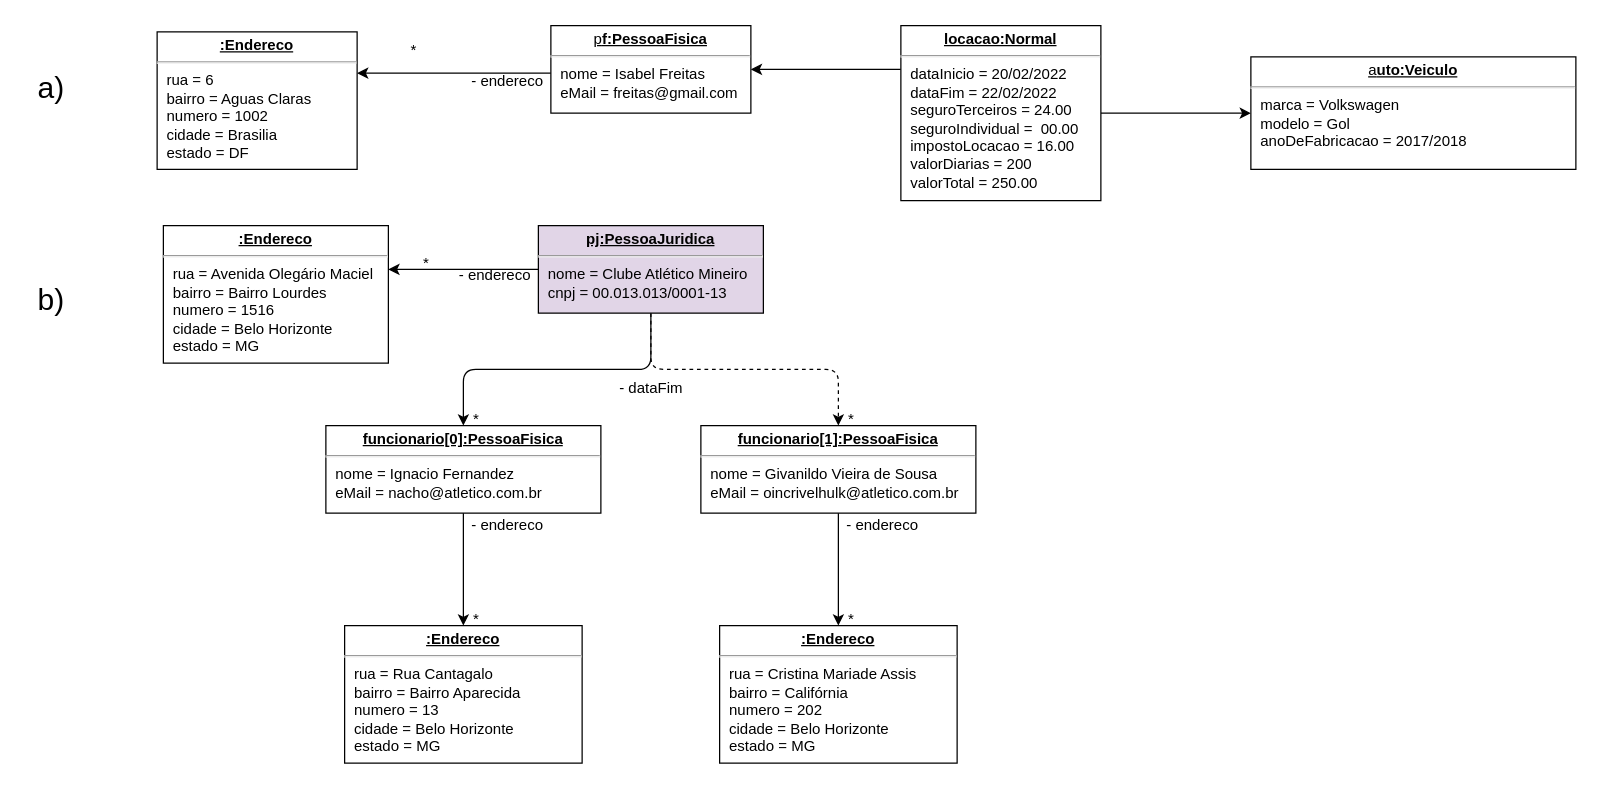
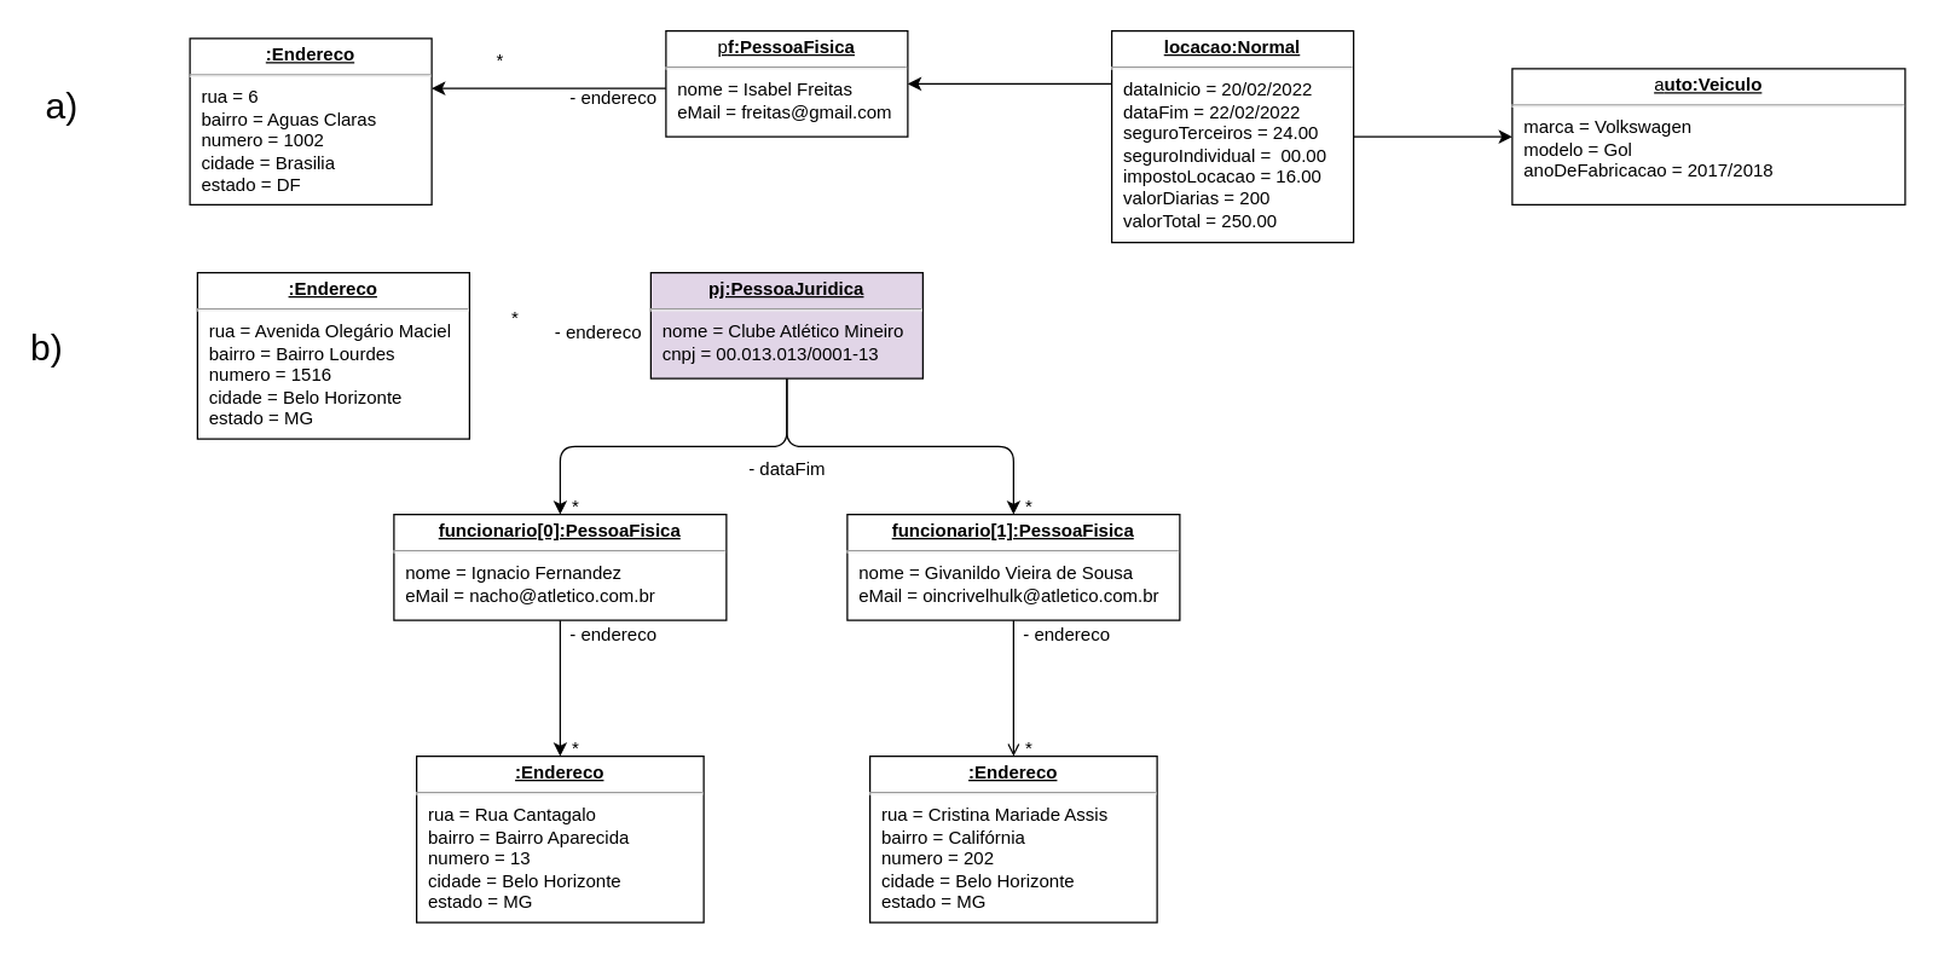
- <mxCell id="6" value="&lt;p style=&quot;margin: 0px ; margin-top: 4px ; text-align: center ; text-decoration: underline&quot;&gt;&lt;b&gt;locacao:Normal&lt;/b&gt;&lt;/p&gt;&lt;hr&gt;&lt;p style=&quot;margin: 0px ; margin-left: 8px&quot;&gt;dataInicio = 20/02/2022 &lt;br&gt;&lt;/p&gt;&lt;p style=&quot;margin: 0px ; margin-left: 8px&quot;&gt;dataFim = 22/02/2022&lt;br&gt;&lt;/p&gt;&lt;p style=&quot;margin: 0px ; margin-left: 8px&quot;&gt;seguroTerceiros = 24.00&lt;/p&gt;&lt;p style=&quot;margin: 0px ; margin-left: 8px&quot;&gt;seguroIndividual =&amp;nbsp; 00.00&lt;/p&gt;&lt;p style=&quot;margin: 0px ; margin-left: 8px&quot;&gt;impostoLocacao = 16.00&lt;/p&gt;&lt;p style=&quot;margin: 0px ; margin-left: 8px&quot;&gt;valorDiarias = 200&lt;br&gt;&lt;/p&gt;&lt;p style=&quot;margin: 0px ; margin-left: 8px&quot;&gt;valorTotal = 250.00&lt;/p&gt;" style="verticalAlign=top;align=left;overflow=fill;fontSize=12;fontFamily=Helvetica;html=1;fontColor=none;" parent="1" vertex="1"><mxGeometry x="720" y="20" width="160" height="140" as="geometry" /></mxCell>
+ <mxCell id="6" value="&lt;p style=&quot;margin: 0px ; margin-top: 4px ; text-align: center ; text-decoration: underline&quot;&gt;&lt;b&gt;locacao:Normal&lt;/b&gt;&lt;/p&gt;&lt;hr&gt;&lt;p style=&quot;margin: 0px ; margin-left: 8px&quot;&gt;dataInicio = 20/02/2022 &lt;br&gt;&lt;/p&gt;&lt;p style=&quot;margin: 0px ; margin-left: 8px&quot;&gt;dataFim = 22/02/2022&lt;br&gt;&lt;/p&gt;&lt;p style=&quot;margin: 0px ; margin-left: 8px&quot;&gt;seguroTerceiros = 24.00&lt;/p&gt;&lt;p style=&quot;margin: 0px ; margin-left: 8px&quot;&gt;seguroIndividual =&amp;nbsp; 00.00&lt;/p&gt;&lt;p style=&quot;margin: 0px ; margin-left: 8px&quot;&gt;impostoLocacao = 16.00&lt;/p&gt;&lt;p style=&quot;margin: 0px ; margin-left: 8px&quot;&gt;valorDiarias = 200&lt;br&gt;&lt;/p&gt;&lt;p style=&quot;margin: 0px ; margin-left: 8px&quot;&gt;valorTotal = 250.00&lt;/p&gt;" style="verticalAlign=top;align=left;overflow=fill;fontSize=12;fontFamily=Helvetica;html=1;fontColor=none;" parent="1" vertex="1"><mxGeometry x="735" y="20" width="160" height="140" as="geometry" /></mxCell>
- <mxCell id="8" style="edgeStyle=elbowEdgeStyle;rounded=1;orthogonalLoop=1;jettySize=auto;elbow=vertical;html=1;fontColor=none;" parent="1" source="11" target="15" edge="1"><mxGeometry relative="1" as="geometry" /></mxCell>
- <mxCell id="32" value="b)" style="text;html=1;align=center;verticalAlign=middle;resizable=0;points=[];autosize=1;strokeColor=none;fillColor=none;fontColor=#000000;fontSize=24;" parent="1" vertex="1"><mxGeometry x="20" y="225" width="40" height="30" as="geometry" /></mxCell>
+ <mxCell id="32" value="b)" style="text;html=1;align=center;verticalAlign=middle;resizable=0;points=[];autosize=1;strokeColor=none;fillColor=none;fontColor=#000000;fontSize=24;" parent="1" vertex="1"><mxGeometry x="10" y="215" width="40" height="30" as="geometry" /></mxCell>
- <mxCell id="10" style="edgeStyle=elbowEdgeStyle;rounded=1;orthogonalLoop=1;jettySize=auto;elbow=vertical;html=1;fontColor=none;dashed=1;" parent="1" source="11" target="19" edge="1"><mxGeometry relative="1" as="geometry" /></mxCell>
+ <mxCell id="10" style="edgeStyle=elbowEdgeStyle;rounded=1;orthogonalLoop=1;jettySize=auto;elbow=vertical;html=1;fontColor=none;" parent="1" source="11" target="19" edge="1"><mxGeometry relative="1" as="geometry" /></mxCell>
- <mxCell id="28" style="edgeStyle=elbowEdgeStyle;rounded=1;orthogonalLoop=1;jettySize=auto;elbow=vertical;html=1;fontColor=none;" parent="1" source="19" target="24" edge="1"><mxGeometry relative="1" as="geometry"><mxPoint x="720" y="450" as="sourcePoint" /><mxPoint x="620" y="450" as="targetPoint" /></mxGeometry></mxCell>
+ <mxCell id="28" style="edgeStyle=elbowEdgeStyle;rounded=1;orthogonalLoop=1;jettySize=auto;elbow=vertical;html=1;fontColor=none;endArrow=open;" parent="1" source="19" target="24" edge="1"><mxGeometry relative="1" as="geometry"><mxPoint x="720" y="450" as="sourcePoint" /><mxPoint x="620" y="450" as="targetPoint" /></mxGeometry></mxCell>
